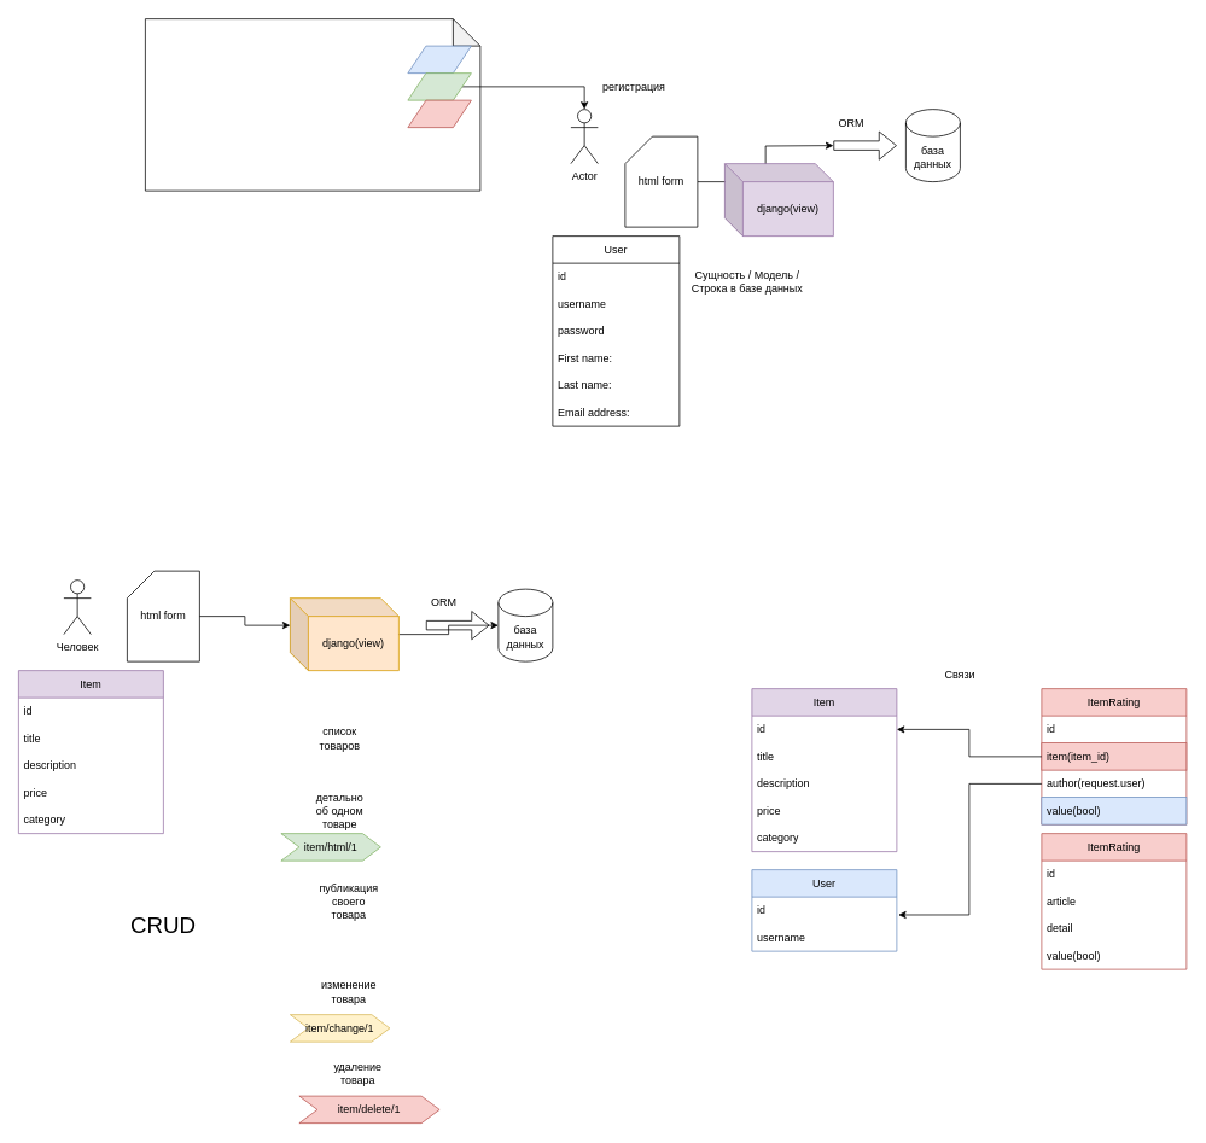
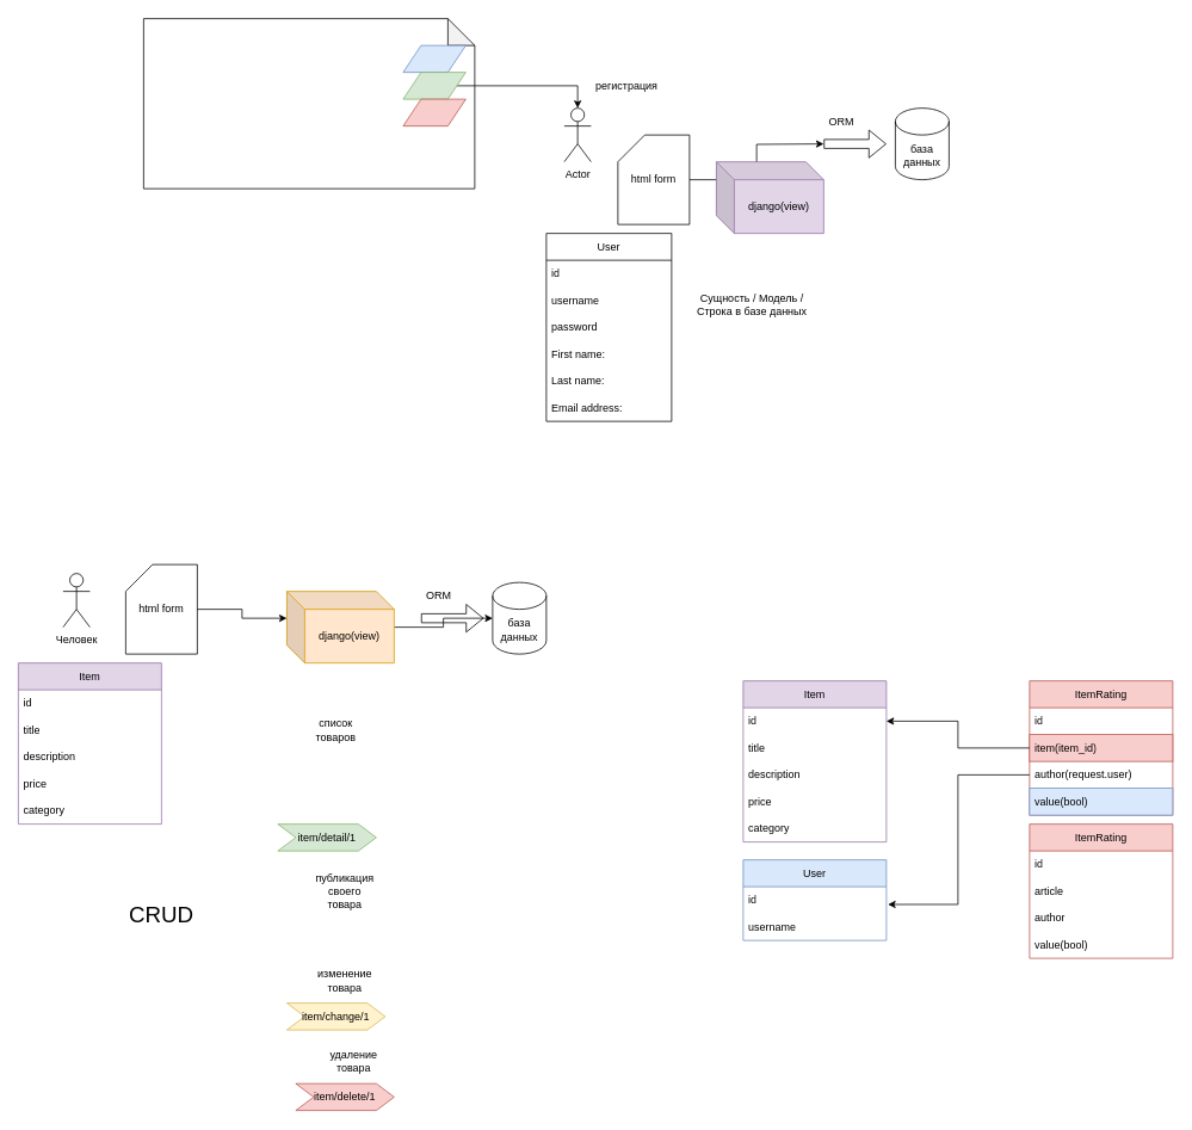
- <mxCell id="21" value="Сущность / Модель / Строка в базе данных" style="text;html=1;strokeColor=none;fillColor=none;align=center;verticalAlign=middle;whiteSpace=wrap;rounded=0;" parent="1" vertex="1"><mxGeometry x="760" y="290" width="130" height="40" as="geometry" /></mxCell>
+ <mxCell id="21" value="Сущность / Модель / Строка в базе данных" style="text;html=1;strokeColor=none;fillColor=none;align=center;verticalAlign=middle;whiteSpace=wrap;rounded=0;" parent="1" vertex="1"><mxGeometry x="775" y="320" width="130" height="40" as="geometry" /></mxCell>
- <mxCell id="67" value="Связи" style="text;html=1;strokeColor=none;fillColor=none;align=center;verticalAlign=middle;whiteSpace=wrap;rounded=0;" vertex="1" parent="1"><mxGeometry x="1030" y="730" width="60" height="30" as="geometry" /></mxCell>
- <mxCell id="33" value="детально об одном товаре" style="text;html=1;strokeColor=none;fillColor=none;align=center;verticalAlign=middle;whiteSpace=wrap;rounded=0;" parent="1" vertex="1"><mxGeometry x="345" y="880" width="60" height="30" as="geometry" /></mxCell>
- <mxCell id="31" value="item/html/1" style="shape=step;perimeter=stepPerimeter;whiteSpace=wrap;html=1;fixedSize=1;fillColor=#d5e8d4;strokeColor=#82b366;" parent="1" vertex="1"><mxGeometry x="310" y="920" width="110" height="30" as="geometry" /></mxCell>
+ <mxCell id="31" value="item/detail/1" style="shape=step;perimeter=stepPerimeter;whiteSpace=wrap;html=1;fixedSize=1;fillColor=#d5e8d4;strokeColor=#82b366;" parent="1" vertex="1"><mxGeometry x="310" y="920" width="110" height="30" as="geometry" /></mxCell>
- <mxCell id="65" value="detail" style="text;strokeColor=none;fillColor=none;align=left;verticalAlign=middle;spacingLeft=4;spacingRight=4;overflow=hidden;points=[[0,0.5],[1,0.5]];portConstraint=eastwest;rotatable=0;whiteSpace=wrap;html=1;" vertex="1" parent="62"><mxGeometry y="90" width="160" height="30" as="geometry" /></mxCell>
+ <mxCell id="65" value="author" style="text;strokeColor=none;fillColor=none;align=left;verticalAlign=middle;spacingLeft=4;spacingRight=4;overflow=hidden;points=[[0,0.5],[1,0.5]];portConstraint=eastwest;rotatable=0;whiteSpace=wrap;html=1;" vertex="1" parent="62"><mxGeometry y="90" width="160" height="30" as="geometry" /></mxCell>
- <mxCell id="37" value="item/delete/1" style="shape=step;perimeter=stepPerimeter;whiteSpace=wrap;html=1;fixedSize=1;fillColor=#f8cecc;strokeColor=#b85450;" parent="1" vertex="1"><mxGeometry x="330" y="1210" width="155" height="30" as="geometry" /></mxCell>
+ <mxCell id="37" value="item/delete/1" style="shape=step;perimeter=stepPerimeter;whiteSpace=wrap;html=1;fixedSize=1;fillColor=#f8cecc;strokeColor=#b85450;" parent="1" vertex="1"><mxGeometry x="330" y="1210" width="110" height="30" as="geometry" /></mxCell>
